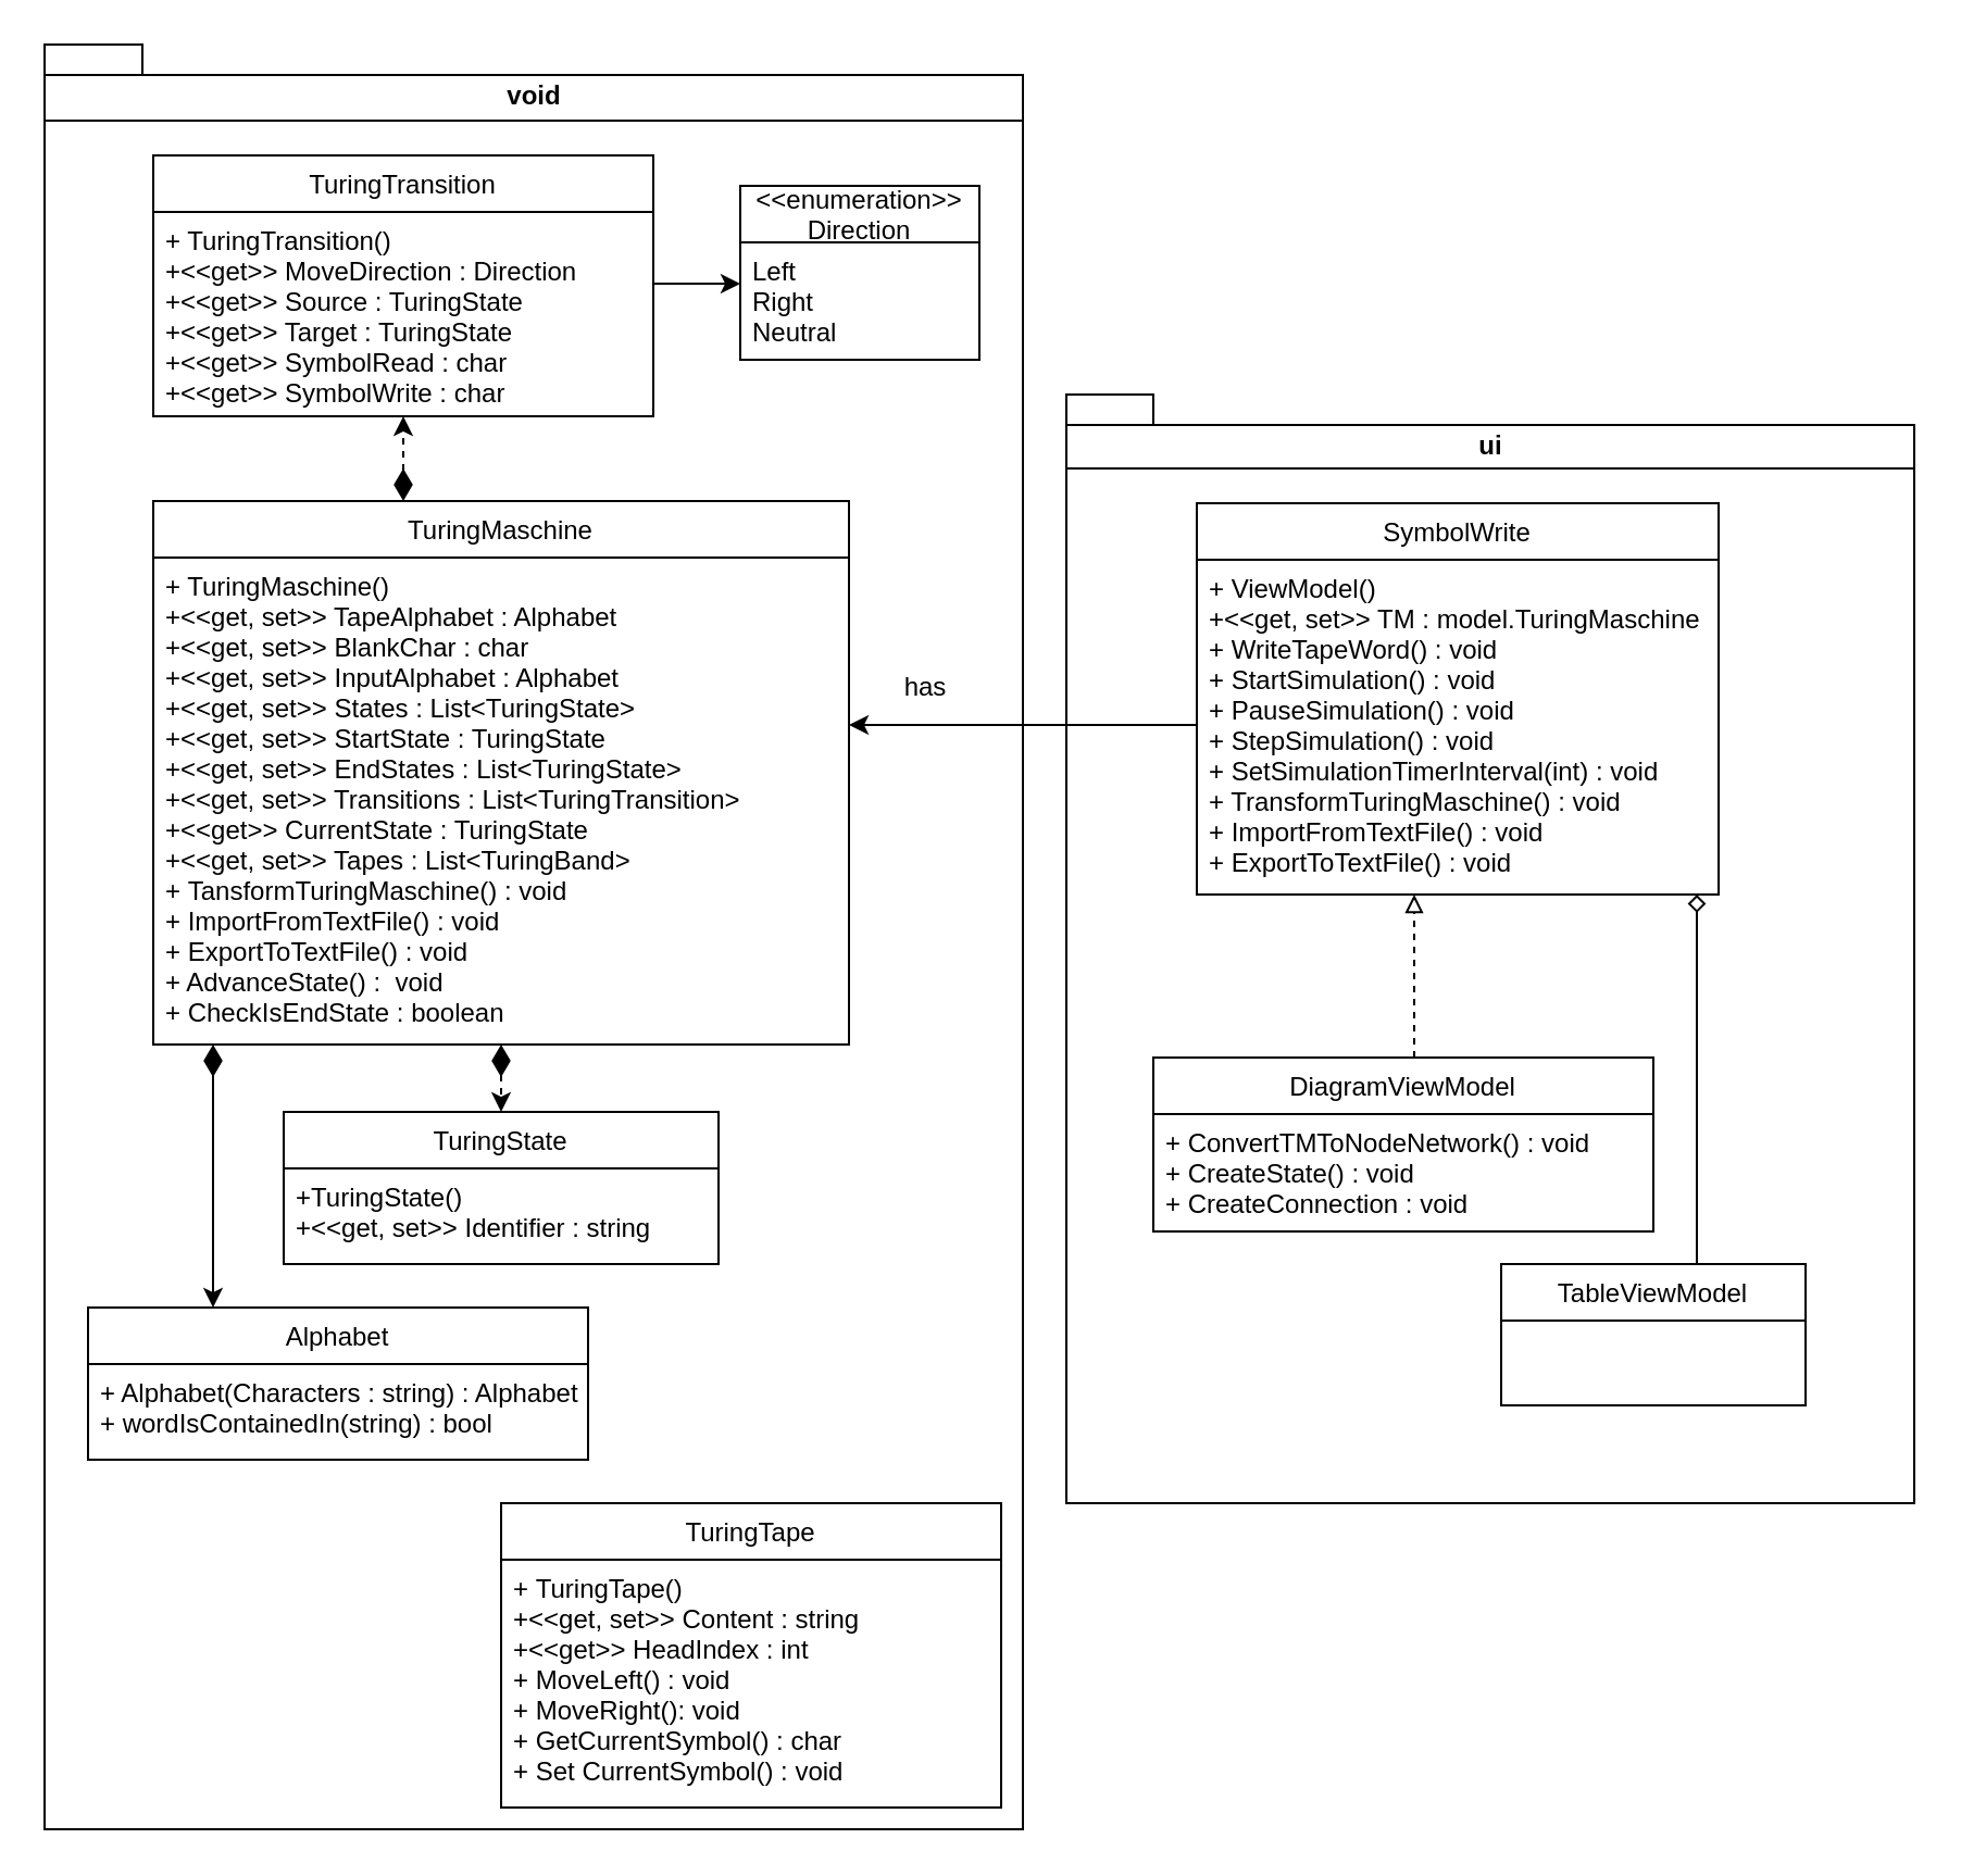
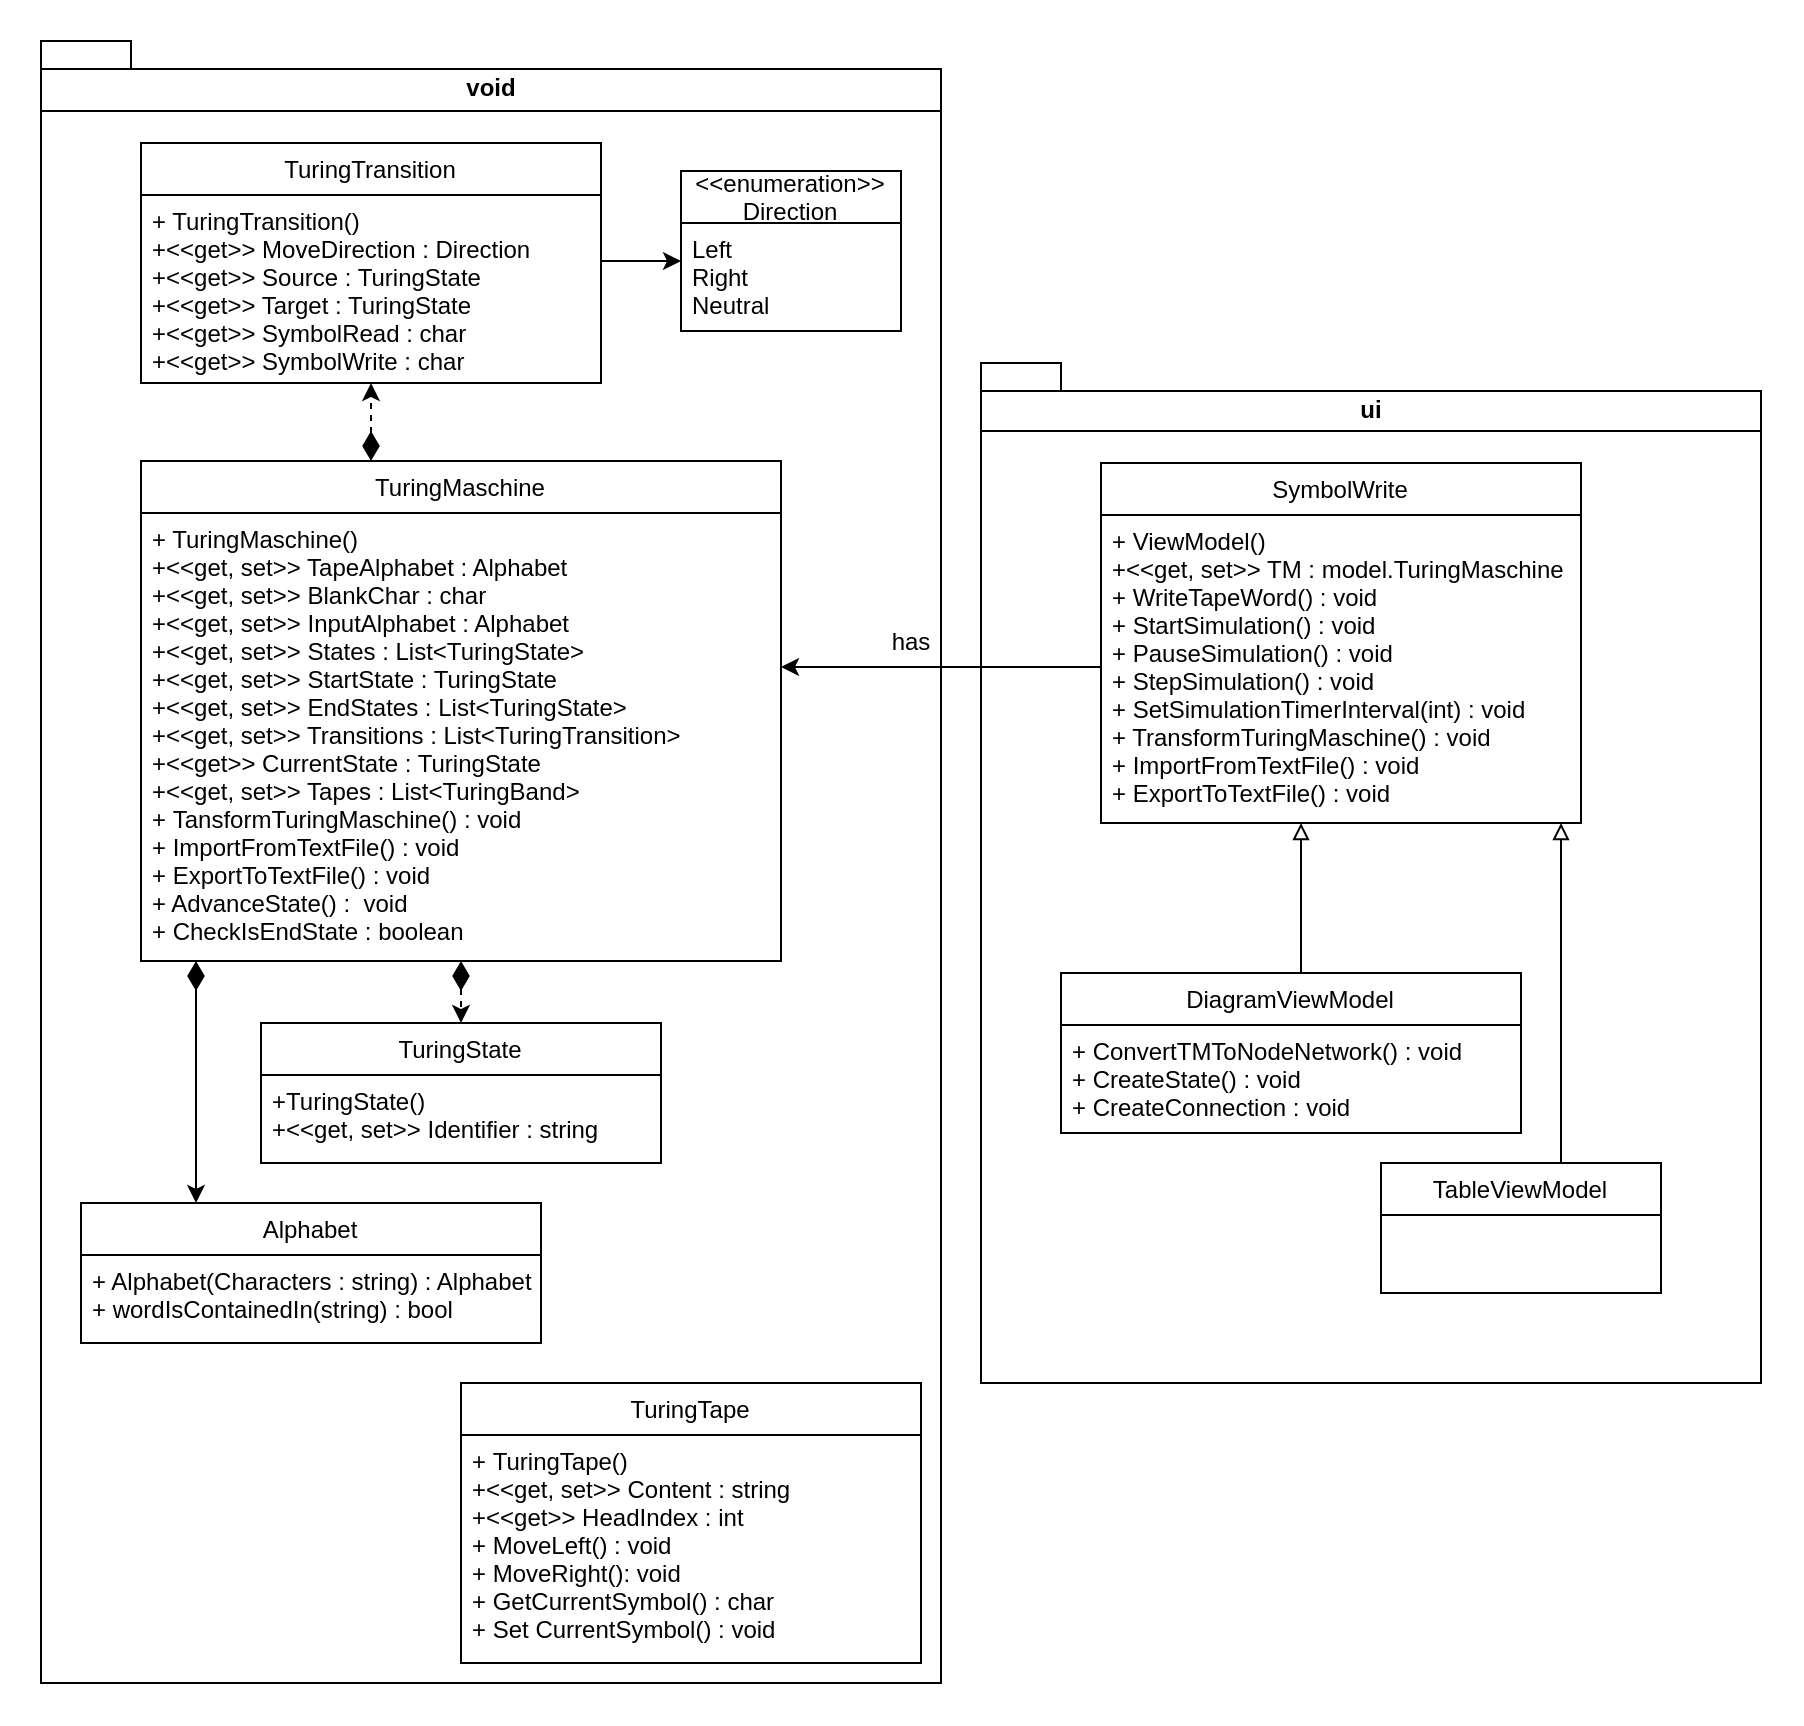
- <mxCell id="16" value="has" style="text;html=1;align=center;verticalAlign=middle;resizable=0;points=[];autosize=1;strokeColor=none;fillColor=none;" parent="1" vertex="1"><mxGeometry x="410" y="306" width="30" height="20" as="geometry" /></mxCell>
+ <mxCell id="16" value="has" style="text;html=1;align=center;verticalAlign=middle;resizable=0;points=[];autosize=1;strokeColor=none;fillColor=none;" parent="1" vertex="1"><mxGeometry x="440" y="311" width="30" height="20" as="geometry" /></mxCell>
- <mxCell id="17" style="edgeStyle=orthogonalEdgeStyle;rounded=0;orthogonalLoop=1;jettySize=auto;html=1;exitX=0.75;exitY=0;exitDx=0;exitDy=0;startArrow=none;startFill=0;startSize=12;endArrow=diamond;endFill=0;" parent="1" source="18" target="4" edge="1"><mxGeometry relative="1" as="geometry"><Array as="points"><mxPoint x="780" y="581" /></Array></mxGeometry></mxCell>
+ <mxCell id="17" style="edgeStyle=orthogonalEdgeStyle;rounded=0;orthogonalLoop=1;jettySize=auto;html=1;exitX=0.75;exitY=0;exitDx=0;exitDy=0;startArrow=none;startFill=0;startSize=12;endArrow=block;endFill=0;" parent="1" source="18" target="4" edge="1"><mxGeometry relative="1" as="geometry"><Array as="points"><mxPoint x="780" y="581" /></Array></mxGeometry></mxCell>
- <mxCell id="12" style="edgeStyle=orthogonalEdgeStyle;rounded=0;orthogonalLoop=1;jettySize=auto;html=1;startArrow=none;startFill=0;endArrow=block;endFill=0;startSize=12;dashed=1;" parent="1" source="13" target="4" edge="1"><mxGeometry relative="1" as="geometry"><Array as="points"><mxPoint x="650" y="461" /><mxPoint x="650" y="461" /></Array></mxGeometry></mxCell>
+ <mxCell id="12" style="edgeStyle=orthogonalEdgeStyle;rounded=0;orthogonalLoop=1;jettySize=auto;html=1;startArrow=none;startFill=0;endArrow=block;endFill=0;startSize=12;" parent="1" source="13" target="4" edge="1"><mxGeometry relative="1" as="geometry"><Array as="points"><mxPoint x="650" y="461" /><mxPoint x="650" y="461" /></Array></mxGeometry></mxCell>
